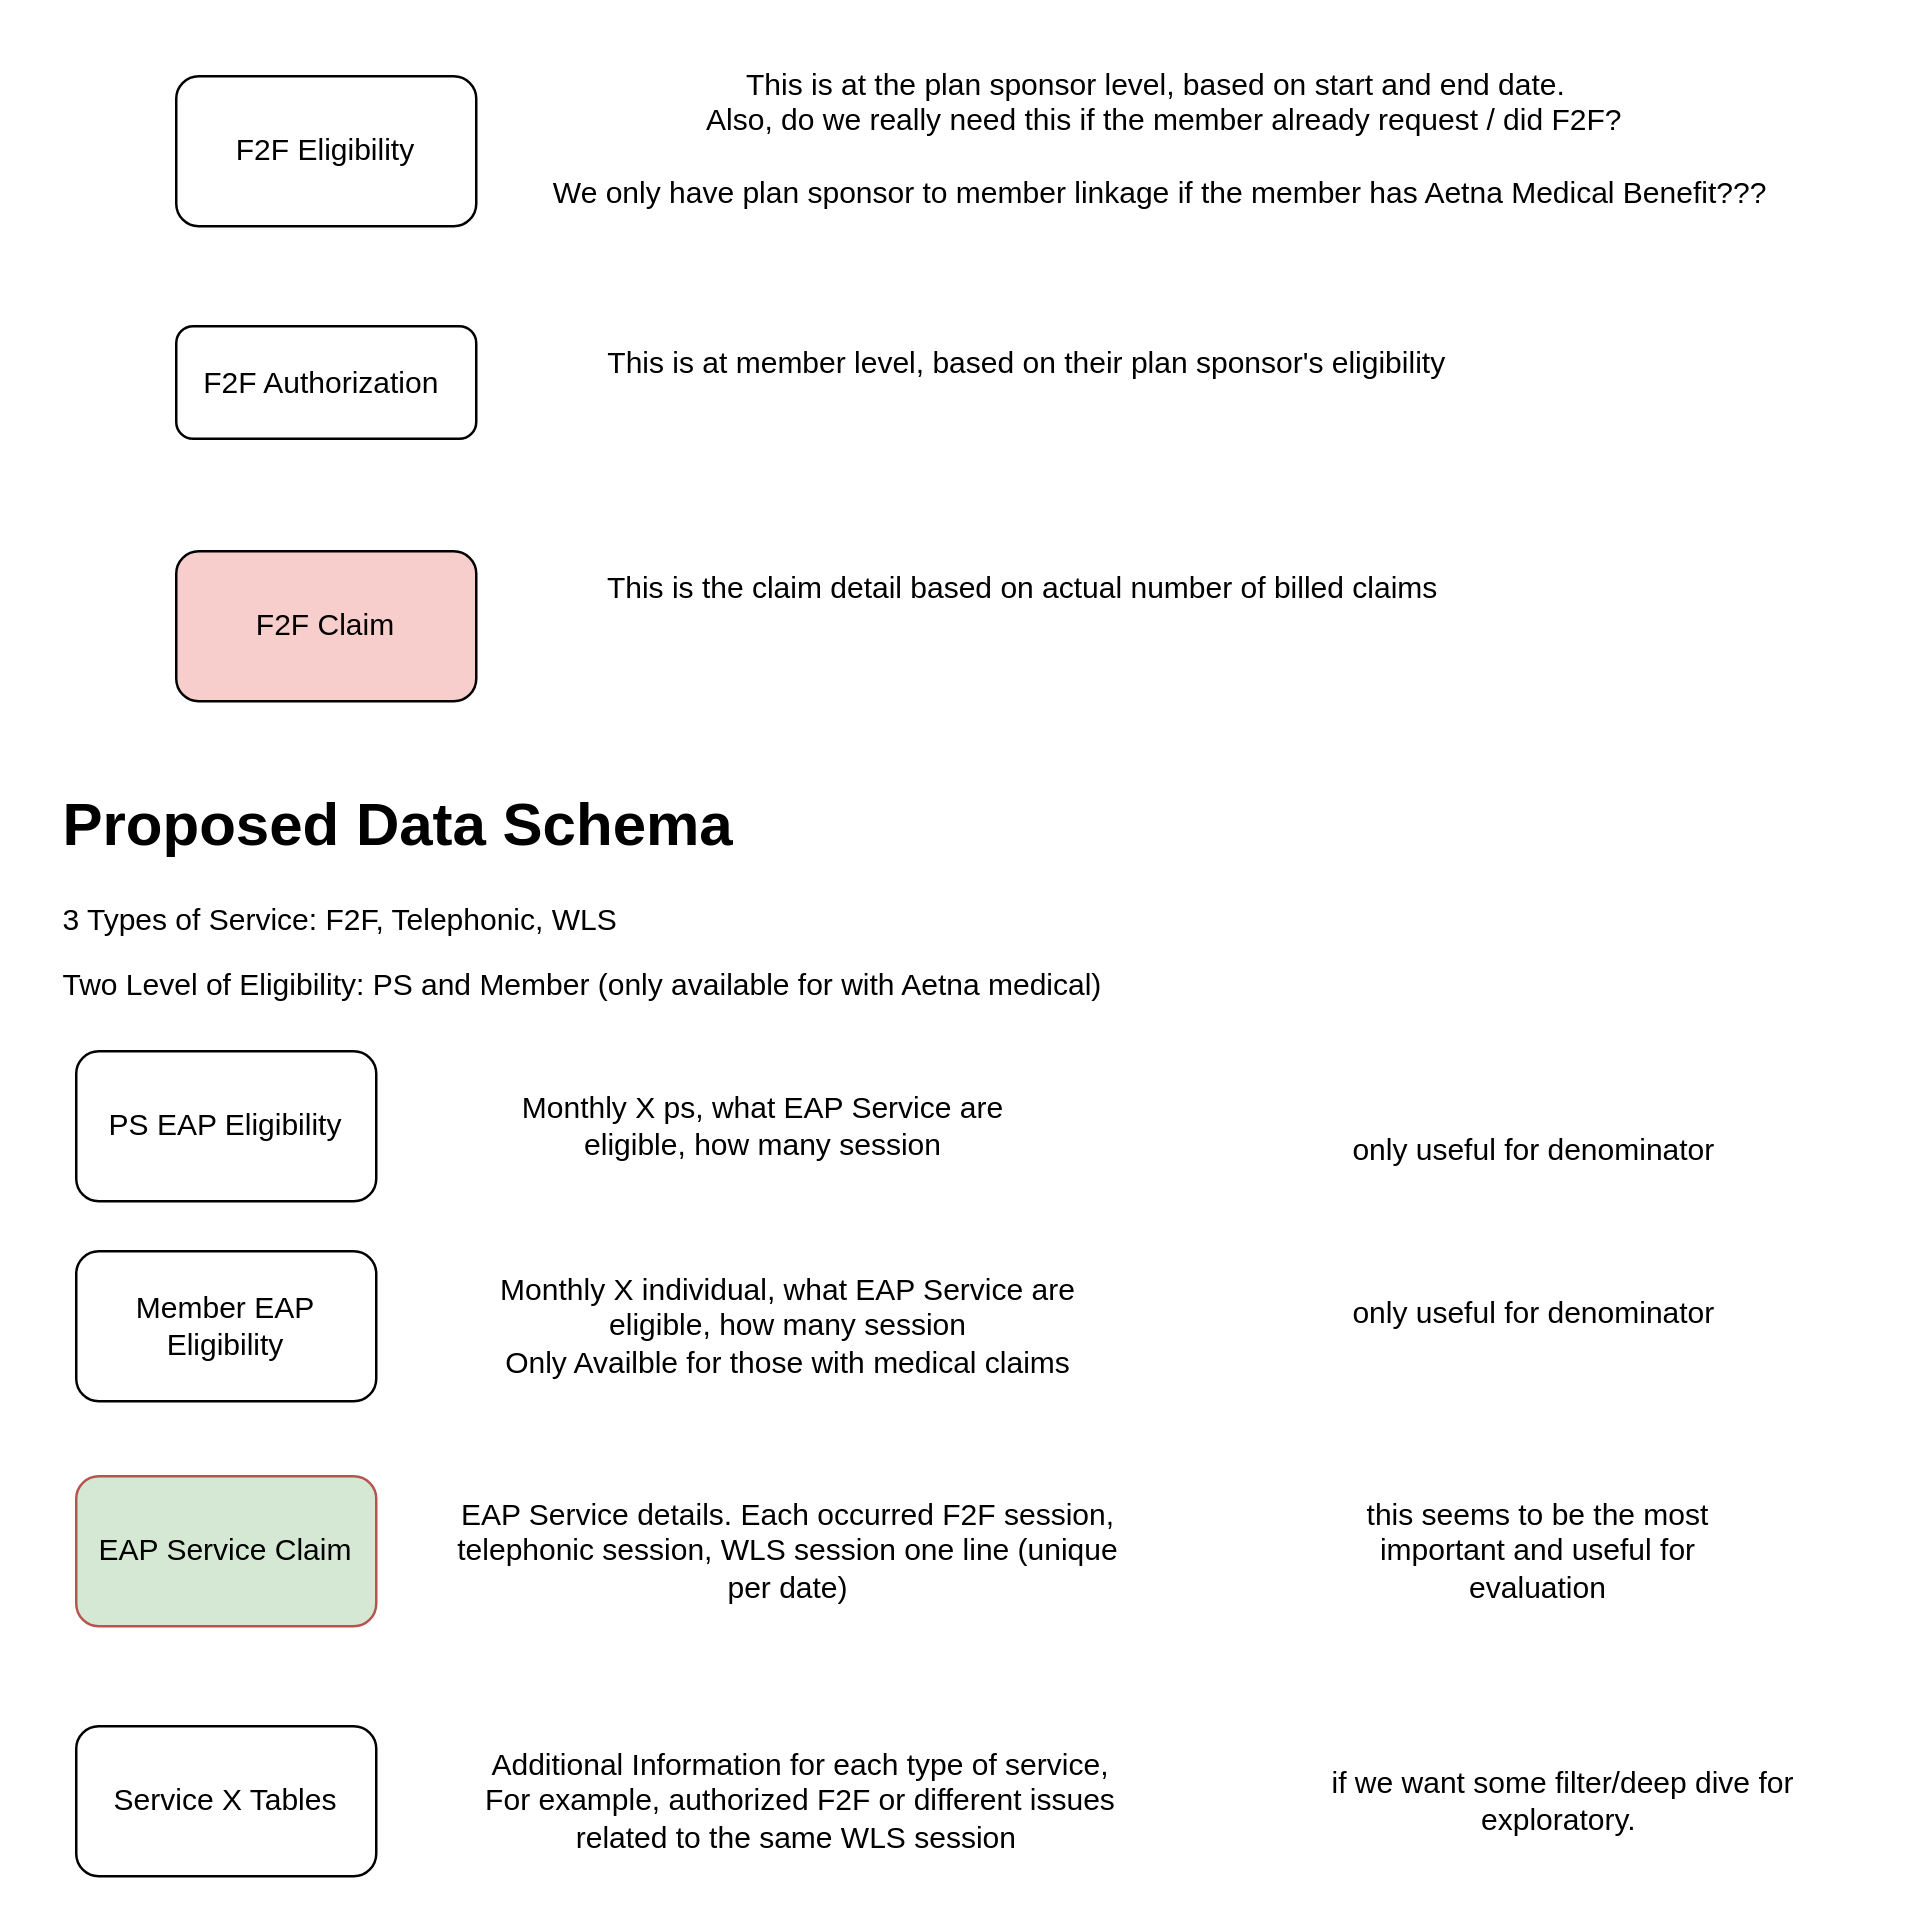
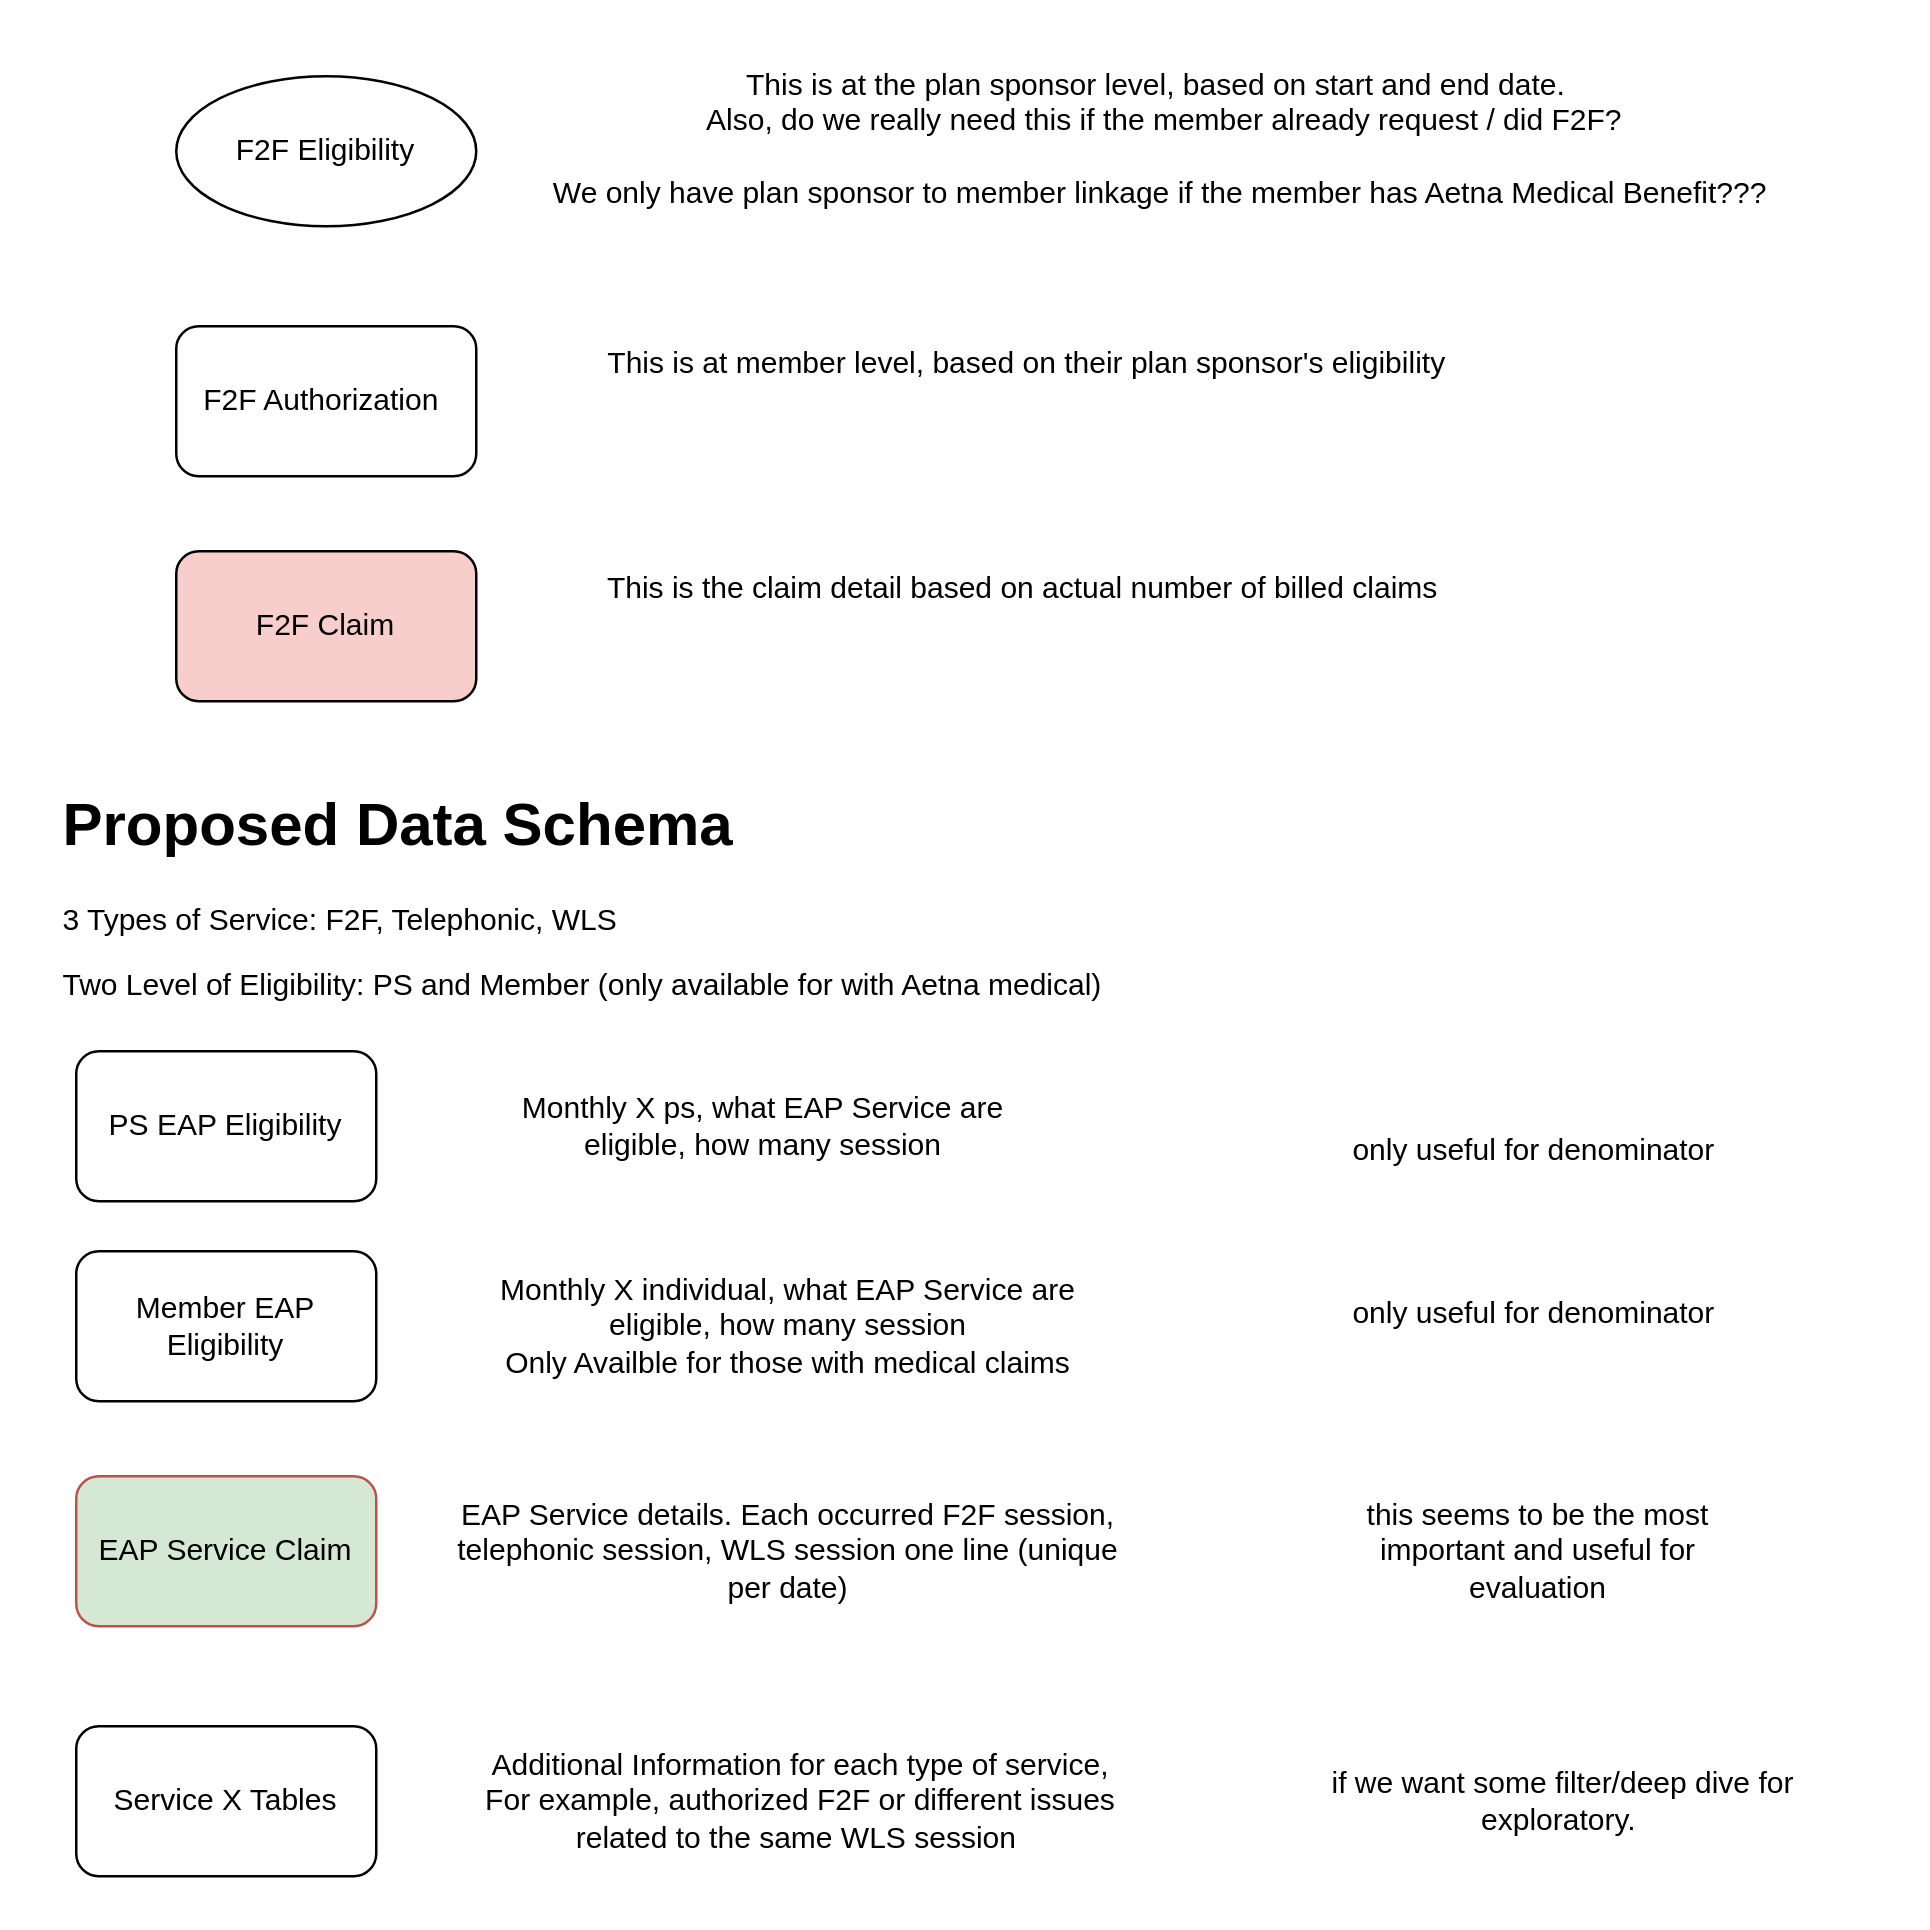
- <mxCell id="4" value="F2F Eligibility" style="rounded=1;whiteSpace=wrap;html=1;" vertex="1" parent="1"><mxGeometry x="70" y="30" width="120" height="60" as="geometry" /></mxCell>
+ <mxCell id="4" value="F2F Eligibility" style="ellipse;whiteSpace=wrap;html=1;" vertex="1" parent="1"><mxGeometry x="70" y="30" width="120" height="60" as="geometry" /></mxCell>
- <mxCell id="3" value="F2F Authorization&amp;nbsp;" style="rounded=1;whiteSpace=wrap;html=1;" vertex="1" parent="1"><mxGeometry x="70" y="130" width="120" height="45" as="geometry" /></mxCell>
+ <mxCell id="3" value="F2F Authorization&amp;nbsp;" style="rounded=1;whiteSpace=wrap;html=1;" vertex="1" parent="1"><mxGeometry x="70" y="130" width="120" height="60" as="geometry" /></mxCell>
